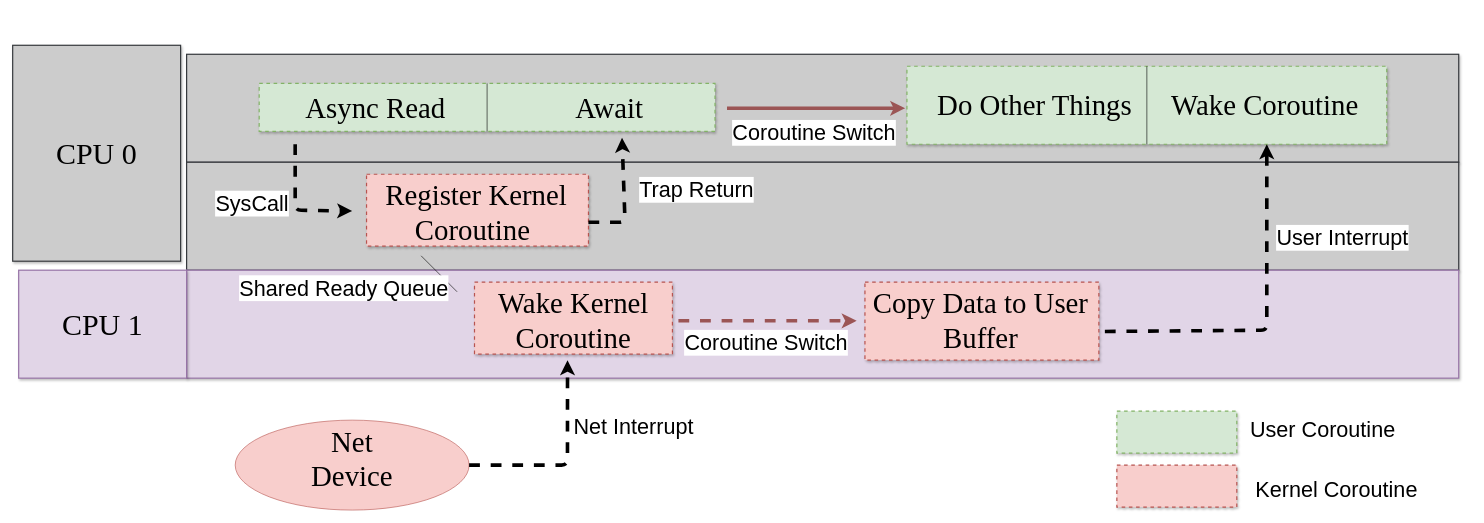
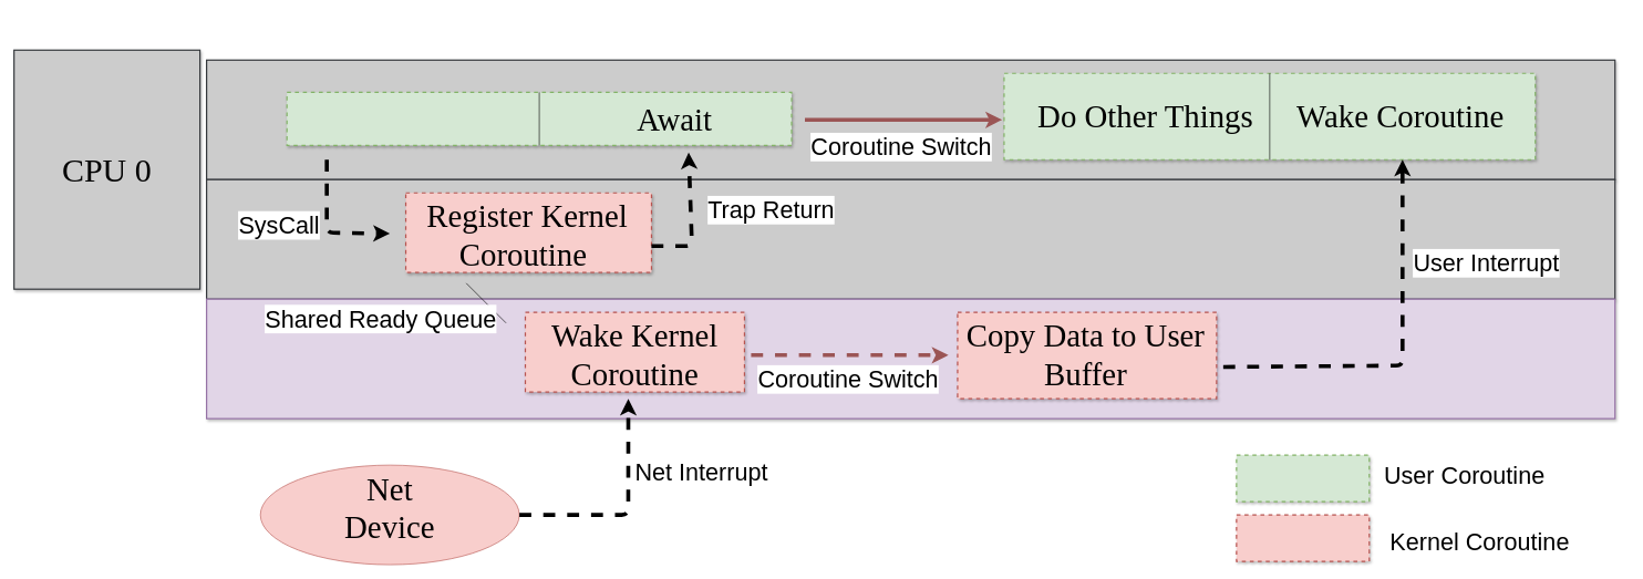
- <mxCell id="42" value="&lt;font face=&quot;Times New Roman&quot;&gt;&lt;span style=&quot;font-size: 48px;&quot;&gt;Async Read&lt;/span&gt;&lt;/font&gt;" style="text;strokeColor=none;align=center;fillColor=none;html=1;verticalAlign=middle;whiteSpace=wrap;rounded=0;strokeWidth=1;container=0;" vertex="1" parent="40"><mxGeometry x="110.0" y="113.635" width="367.66" height="32.727" as="geometry" /></mxCell>
- <mxCell id="28" value="&lt;font face=&quot;Times New Roman&quot; style=&quot;font-size: 50px;&quot;&gt;CPU 1&lt;/font&gt;" style="rounded=0;whiteSpace=wrap;html=1;fillColor=#e1d5e7;strokeColor=#9673a6;strokeWidth=2;container=0;shadow=1;" vertex="1" parent="1"><mxGeometry x="30" y="450" width="280" height="180" as="geometry" /></mxCell>
